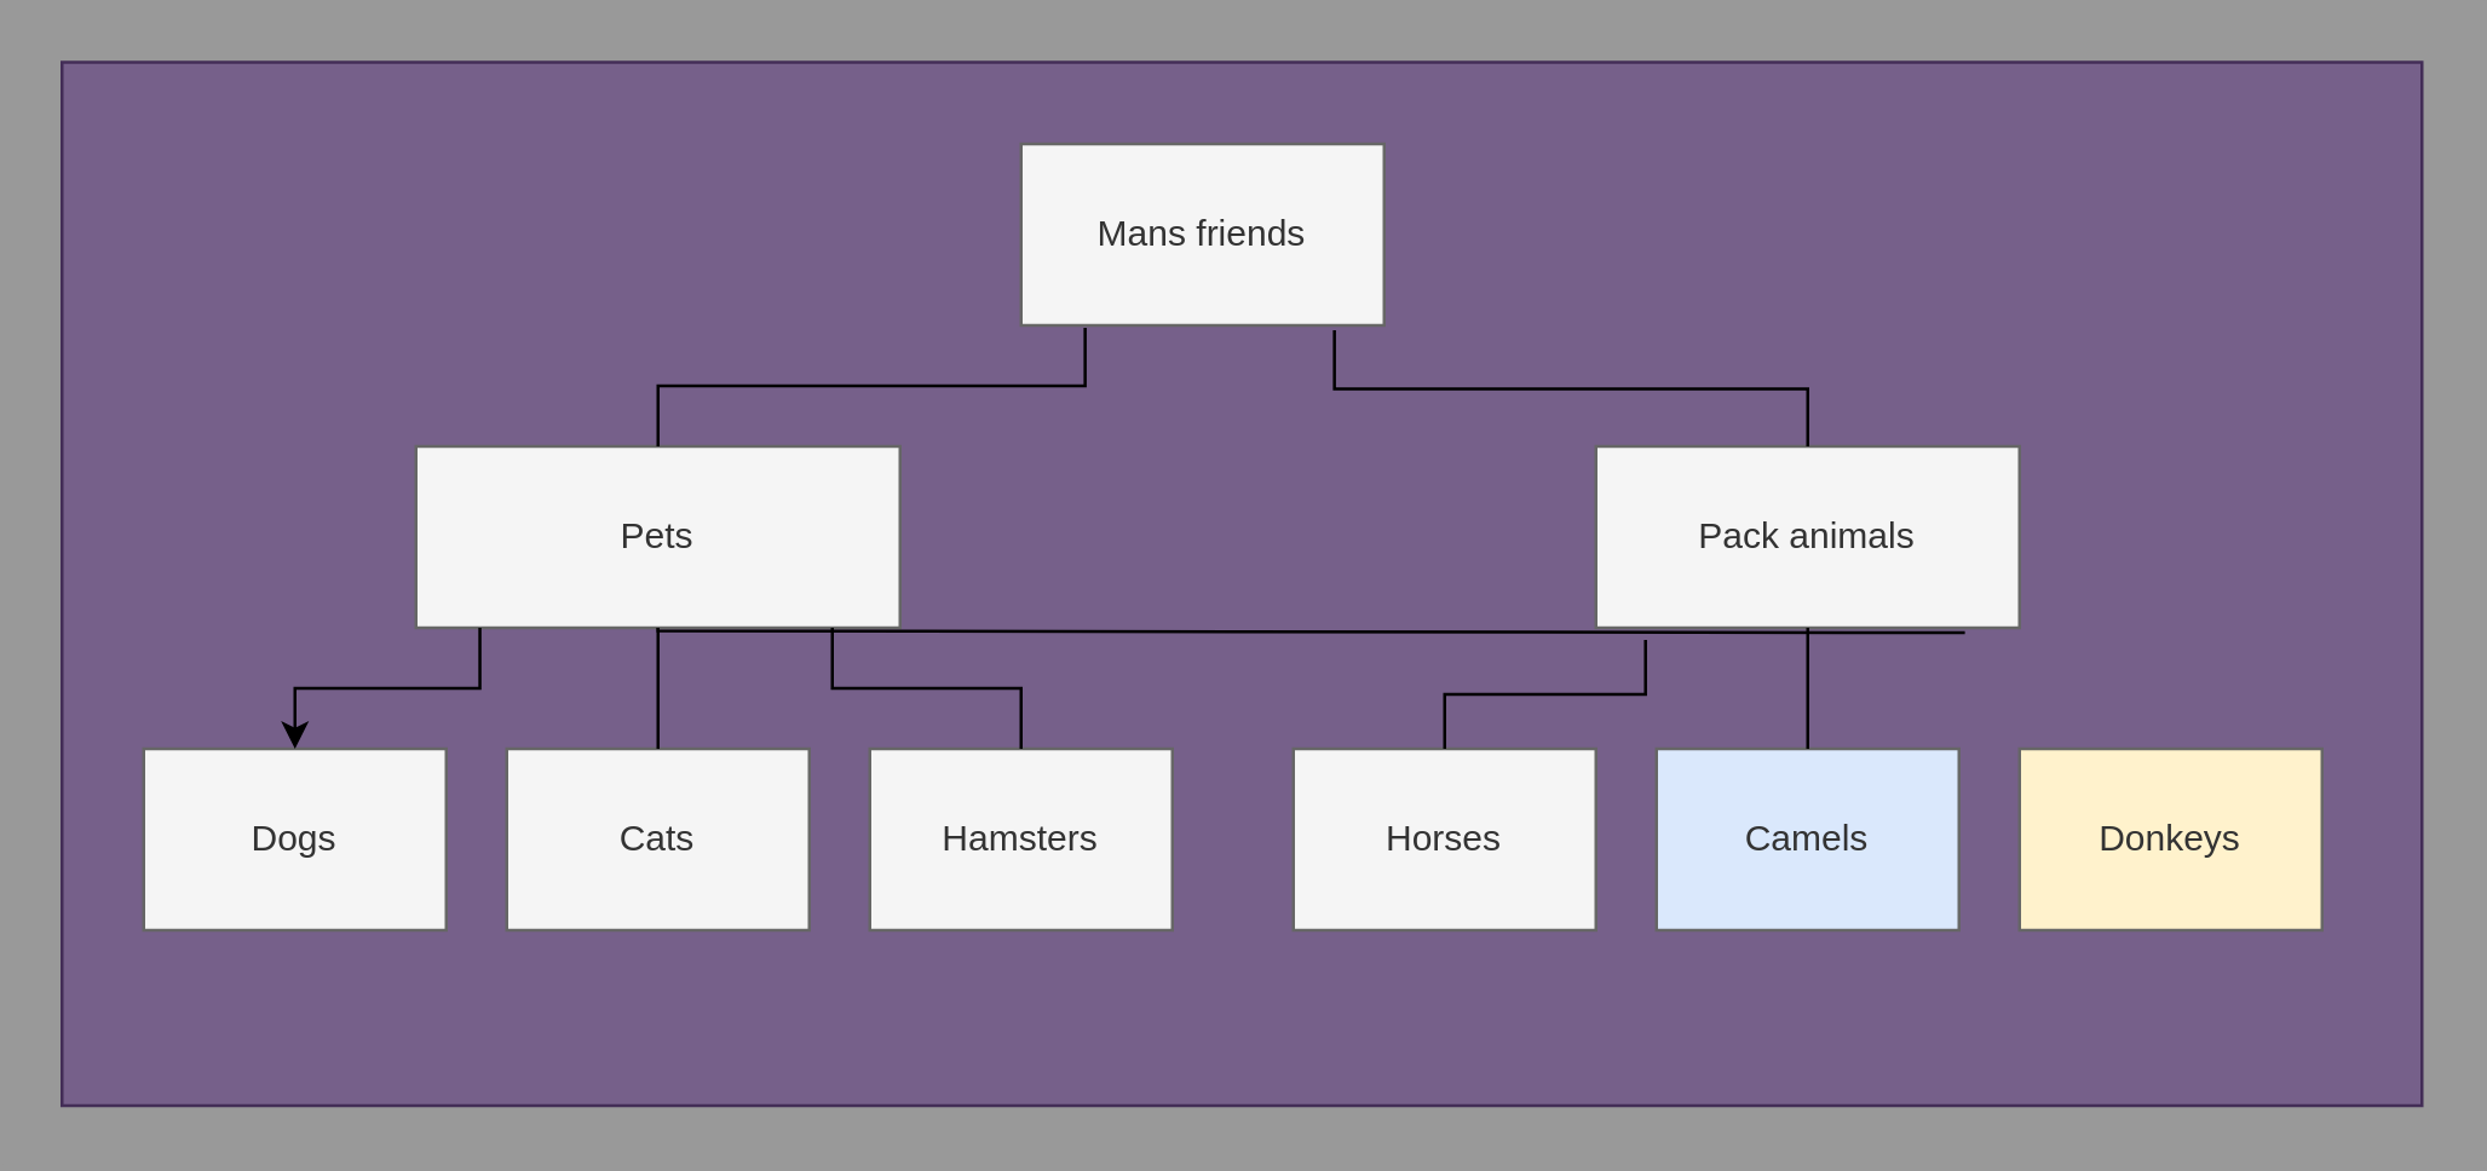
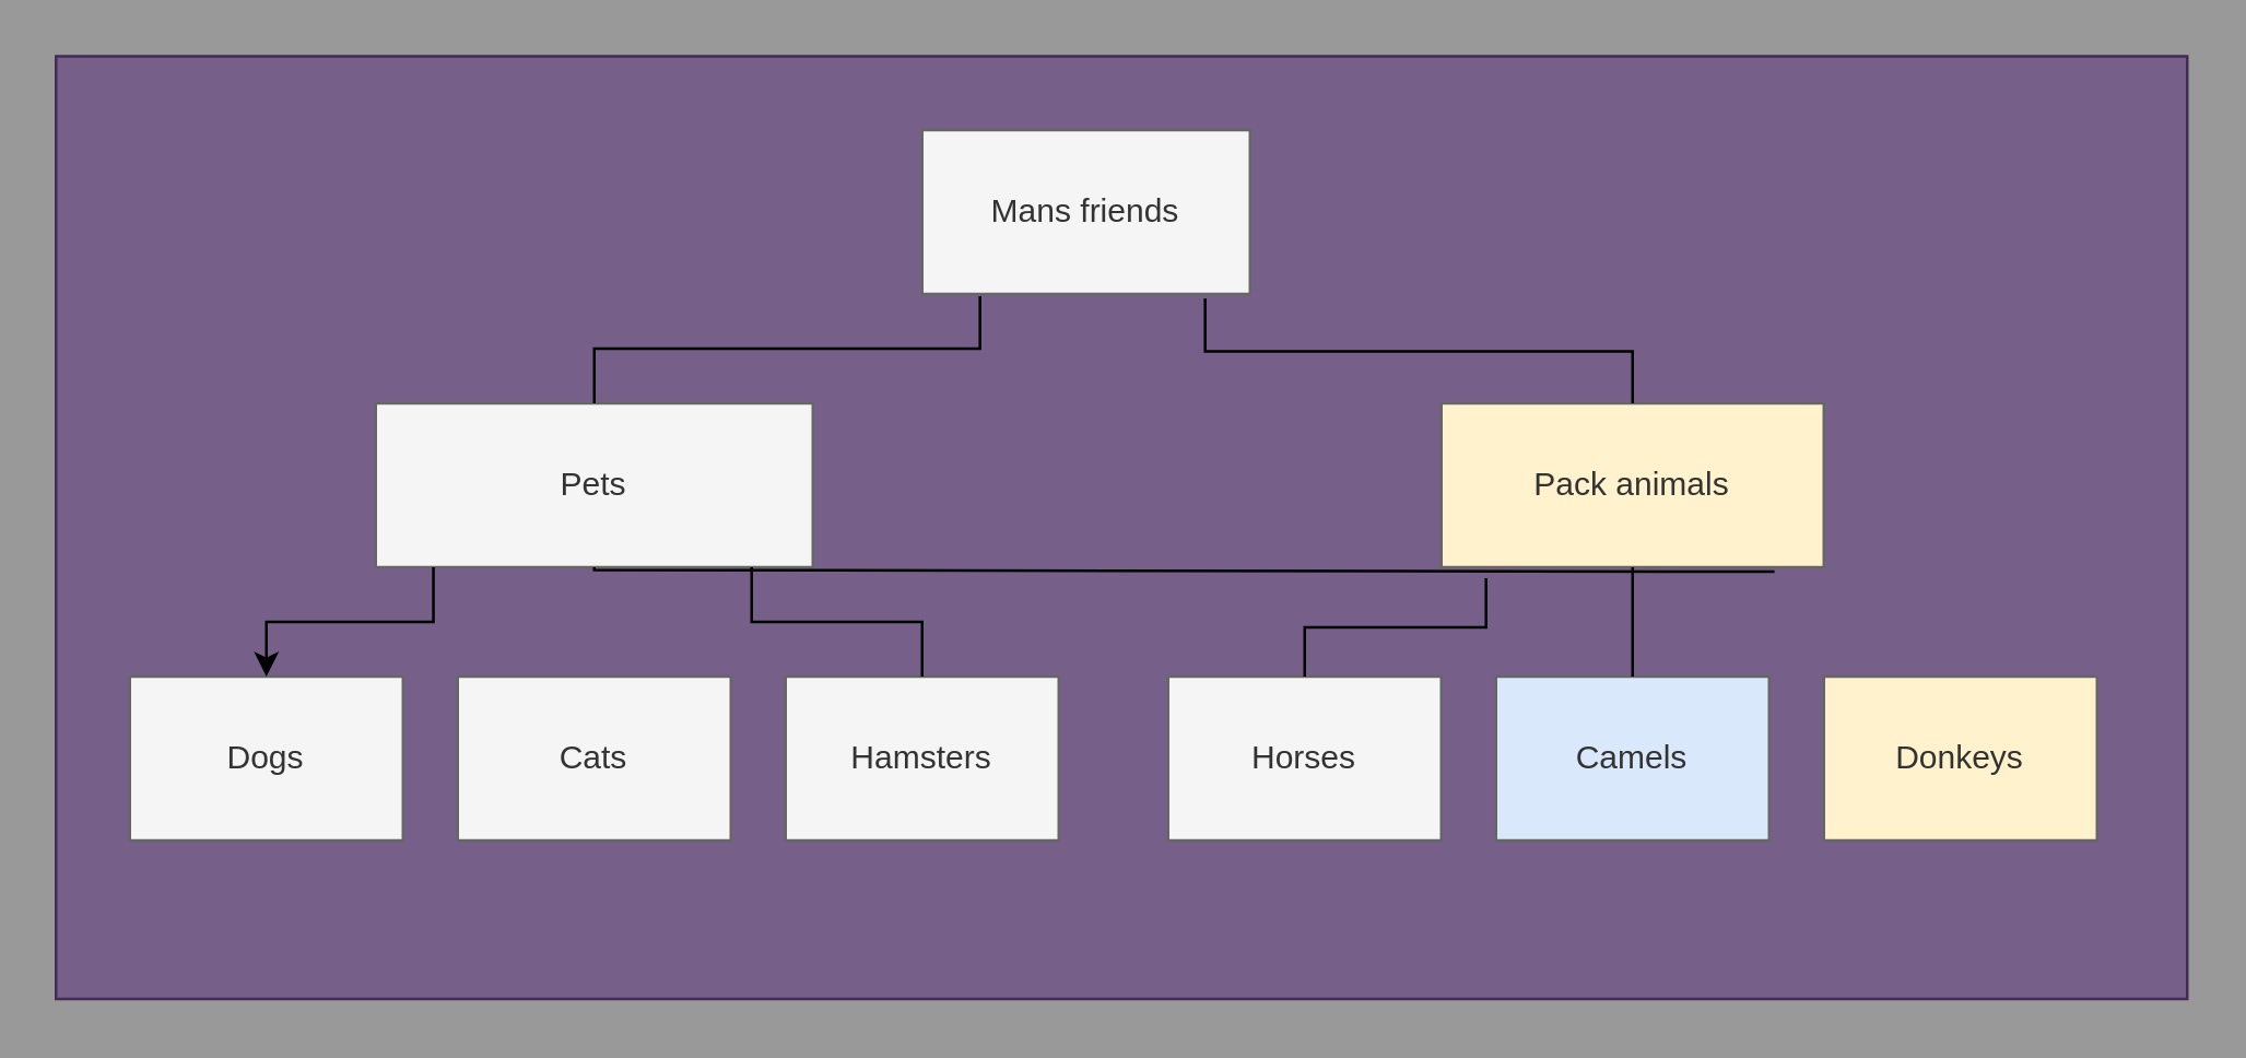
- <mxCell id="4" value="Pack animals" style="whiteSpace=wrap;html=1;align=center;verticalAlign=middle;treeFolding=1;treeMoving=1;newEdgeStyle={&quot;edgeStyle&quot;:&quot;elbowEdgeStyle&quot;,&quot;startArrow&quot;:&quot;none&quot;,&quot;endArrow&quot;:&quot;none&quot;};fillColor=#f5f5f5;strokeColor=#666666;fontColor=#333333;" parent="1" vertex="1"><mxGeometry x="527" y="147" width="140" height="60" as="geometry" /></mxCell>
+ <mxCell id="4" value="Pack animals" style="whiteSpace=wrap;html=1;align=center;verticalAlign=middle;treeFolding=1;treeMoving=1;newEdgeStyle={&quot;edgeStyle&quot;:&quot;elbowEdgeStyle&quot;,&quot;startArrow&quot;:&quot;none&quot;,&quot;endArrow&quot;:&quot;none&quot;};fillColor=#fff2cc;strokeColor=#666666;fontColor=#333333;" parent="1" vertex="1"><mxGeometry x="527" y="147" width="140" height="60" as="geometry" /></mxCell>
- <mxCell id="17" value="" style="edgeStyle=elbowEdgeStyle;elbow=vertical;sourcePerimeterSpacing=0;targetPerimeterSpacing=0;startArrow=none;endArrow=none;rounded=0;curved=0;exitX=0.5;exitY=1;exitDx=0;exitDy=0;" parent="1" source="6" target="16" edge="1"><mxGeometry relative="1" as="geometry"><mxPoint x="117" y="207" as="sourcePoint" /></mxGeometry></mxCell>
